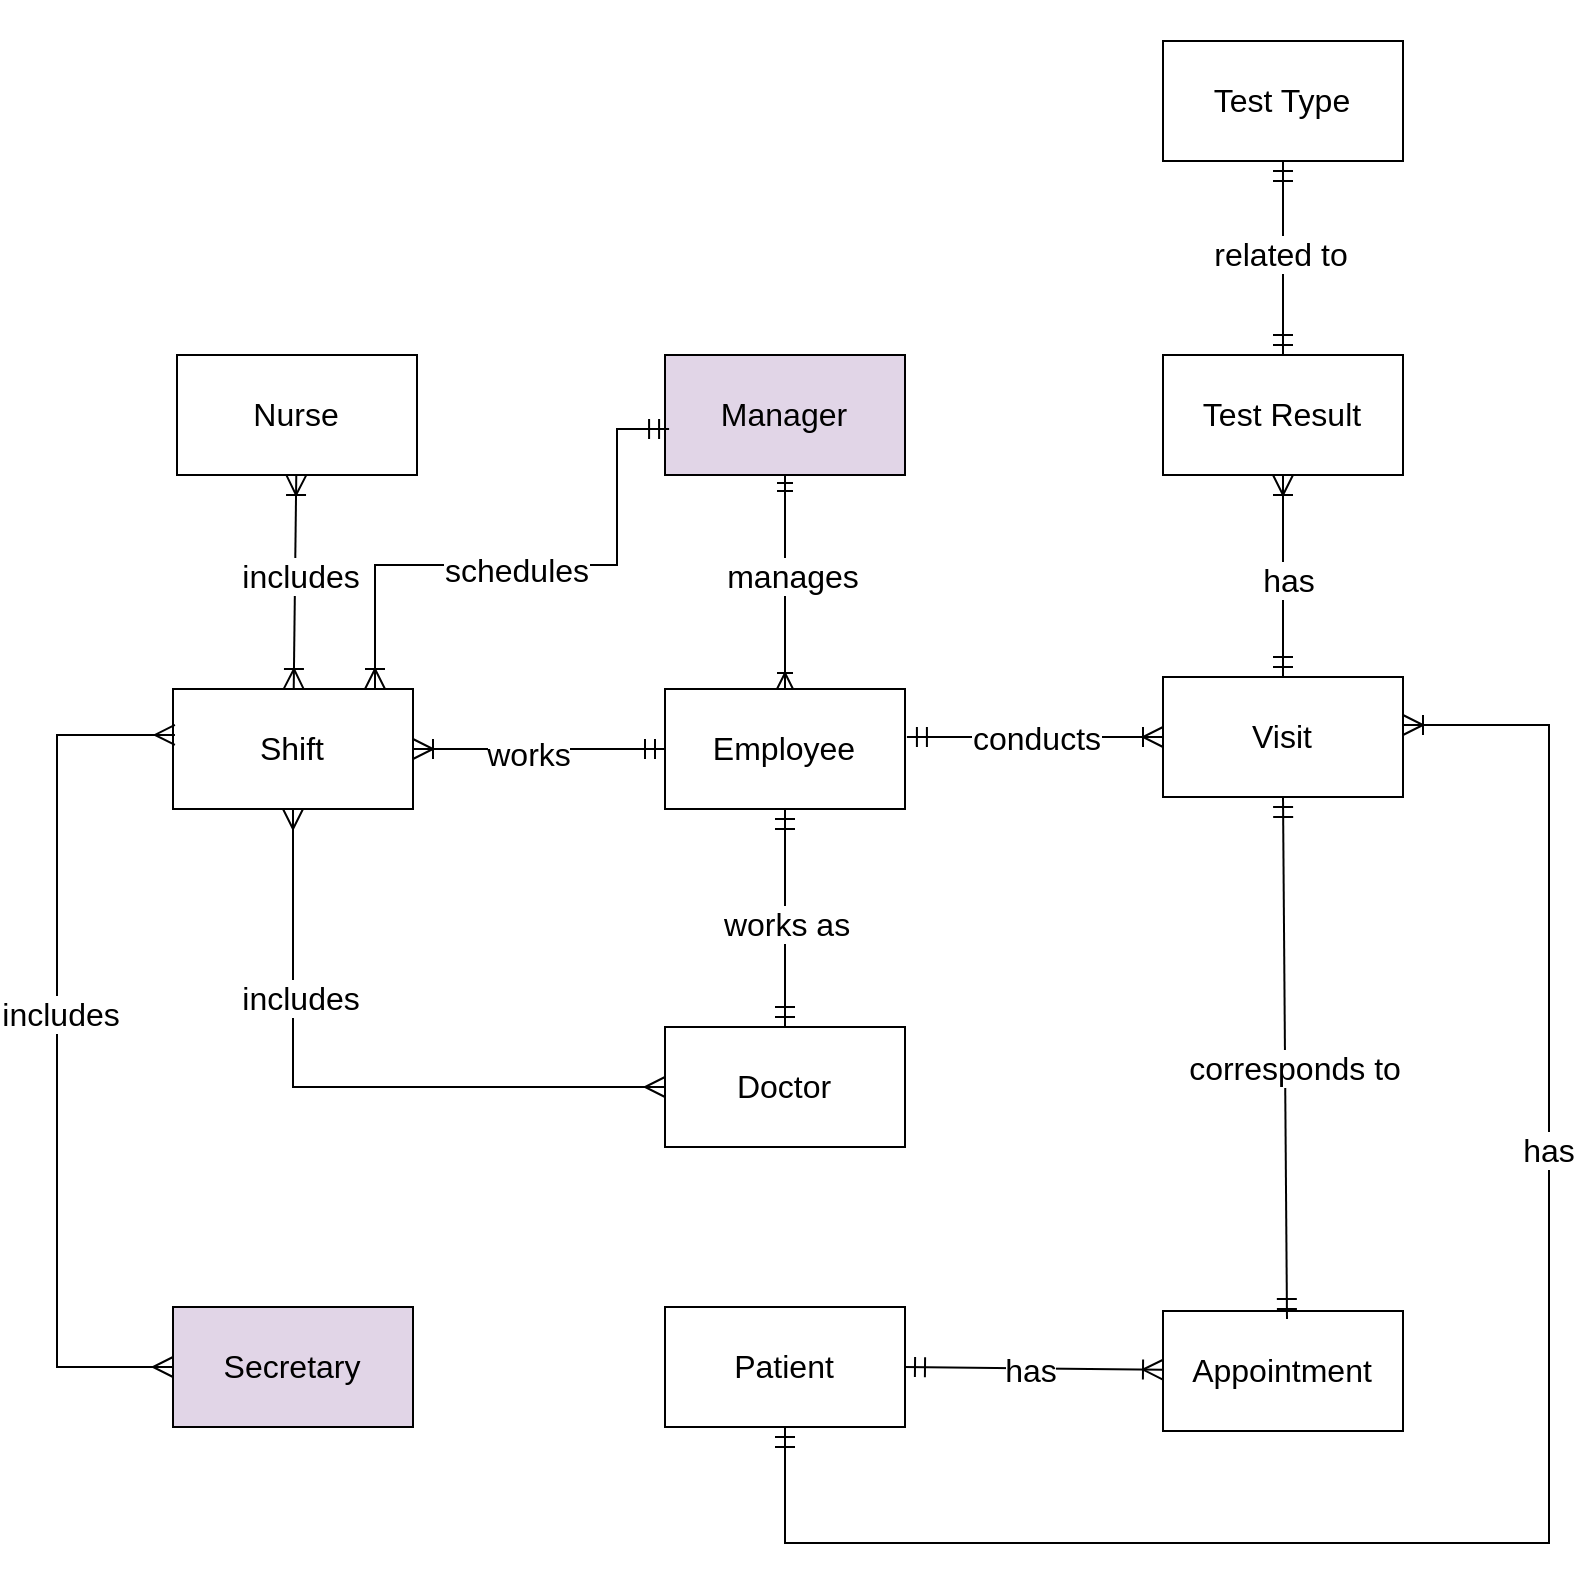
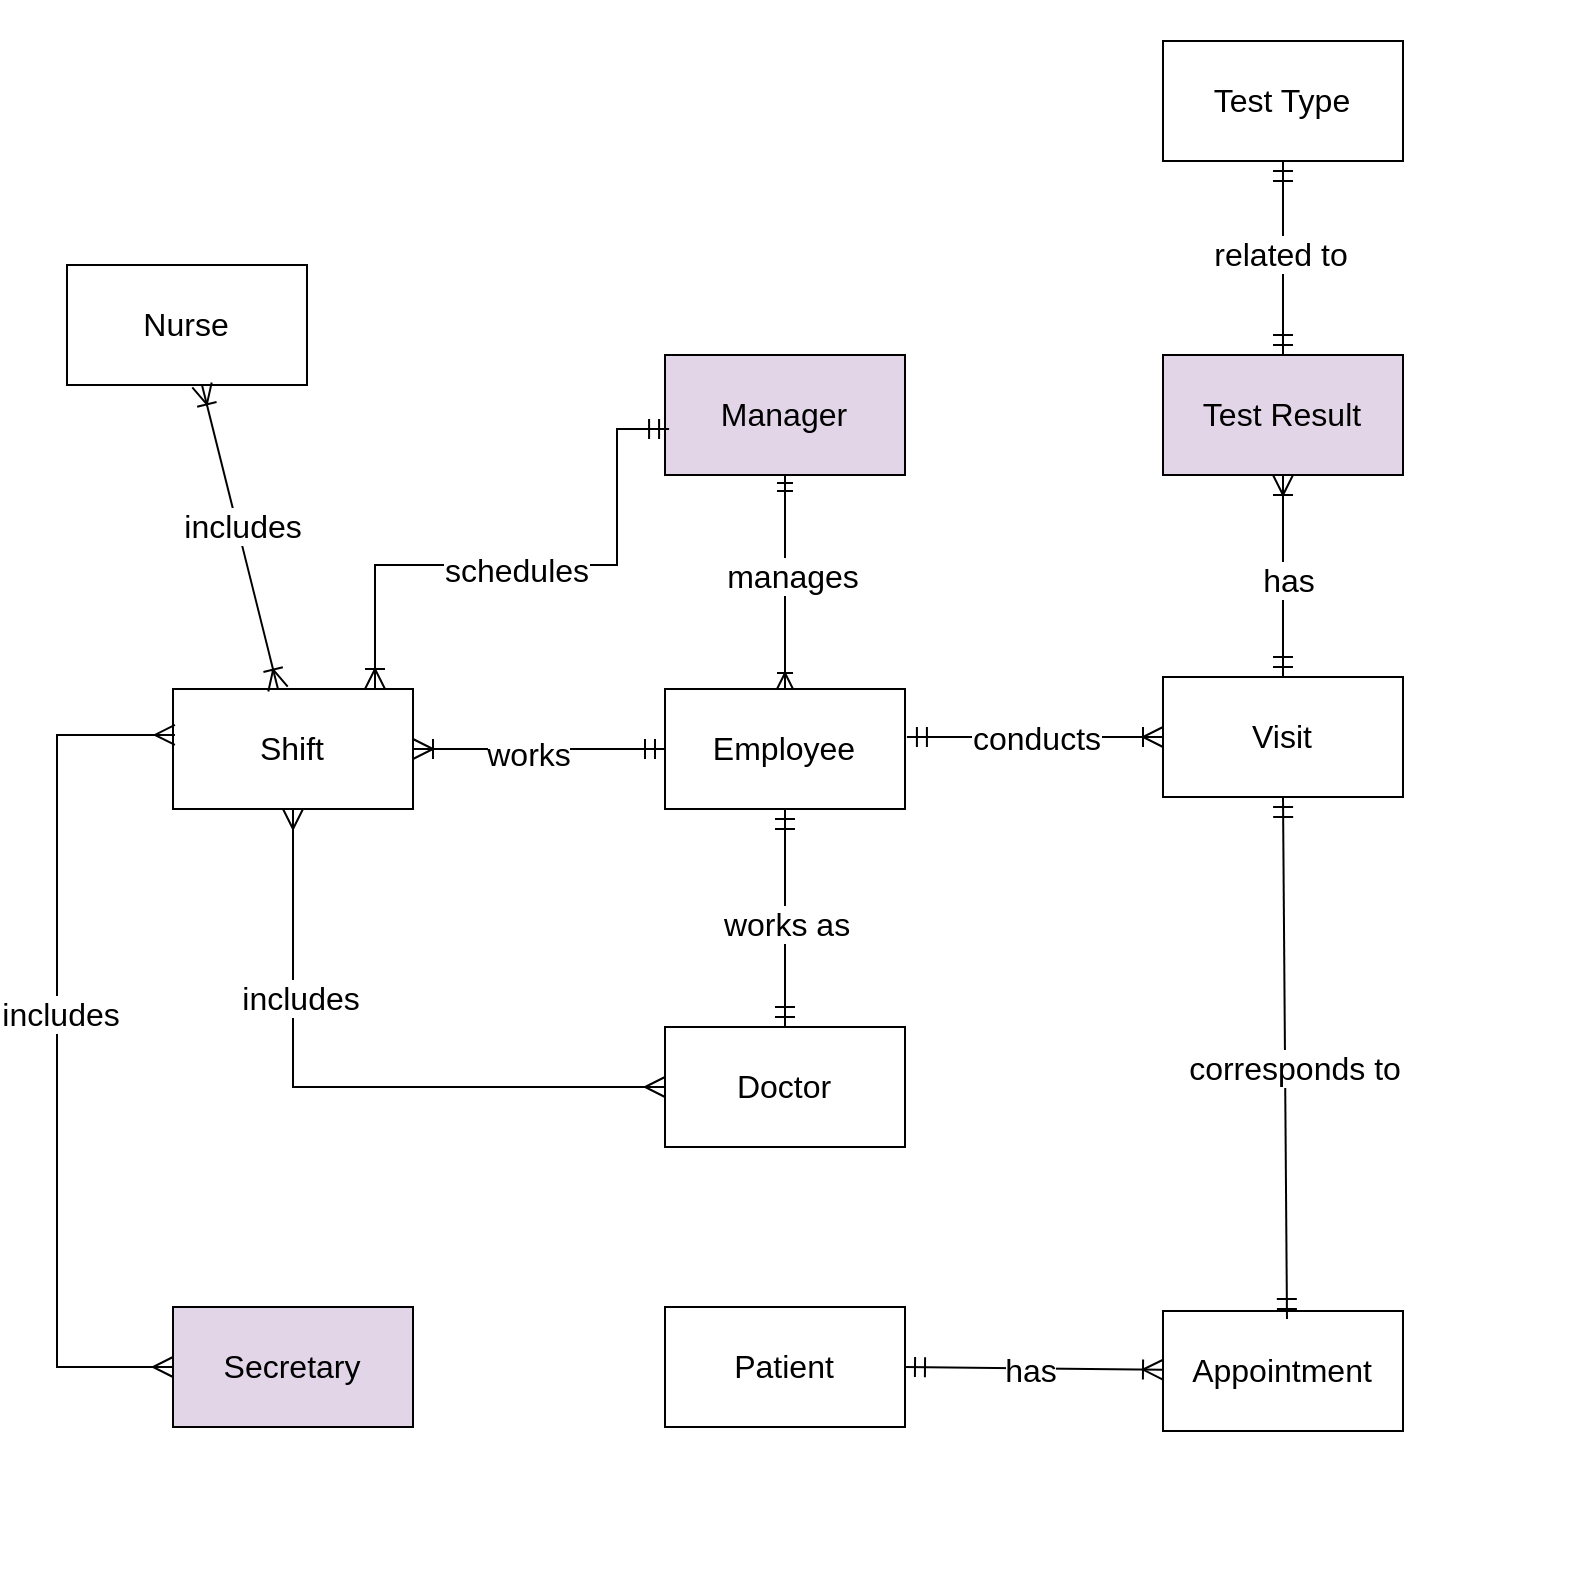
- <mxCell id="23" value="Nurse" style="rounded=0;whiteSpace=wrap;html=1;fontSize=16;" vertex="1" parent="1"><mxGeometry x="80" y="177" width="120" height="60" as="geometry" /></mxCell>
+ <mxCell id="23" value="Nurse" style="rounded=0;whiteSpace=wrap;html=1;fontSize=16;" vertex="1" parent="1"><mxGeometry x="25" y="132" width="120" height="60" as="geometry" /></mxCell>
- <mxCell id="6" value="Test Result" style="rounded=0;whiteSpace=wrap;html=1;fontSize=16;" vertex="1" parent="1"><mxGeometry x="573" y="177" width="120" height="60" as="geometry" /></mxCell>
+ <mxCell id="6" value="Test Result" style="rounded=0;whiteSpace=wrap;html=1;fontSize=16;fillColor=#e1d5e7;" vertex="1" parent="1"><mxGeometry x="573" y="177" width="120" height="60" as="geometry" /></mxCell>
- <mxCell id="17" value="" style="edgeStyle=orthogonalEdgeStyle;fontSize=12;html=1;endArrow=ERoneToMany;startArrow=ERmandOne;rounded=0;startSize=8;endSize=8;exitX=0.5;exitY=1;exitDx=0;exitDy=0;entryX=1;entryY=0.4;entryDx=0;entryDy=0;entryPerimeter=0;" edge="1" parent="1" source="8" target="10"><mxGeometry width="100" height="100" relative="1" as="geometry"><mxPoint x="141.75" y="732.75" as="sourcePoint" /><mxPoint x="241.75" y="632.75" as="targetPoint" /><Array as="points"><mxPoint x="384" y="771" /><mxPoint x="766" y="771" /><mxPoint x="766" y="362" /></Array></mxGeometry></mxCell>
- <mxCell id="18" value="has" style="edgeLabel;html=1;align=center;verticalAlign=middle;resizable=0;points=[];fontSize=16;" vertex="1" connectable="0" parent="17"><mxGeometry x="0.382" y="1" relative="1" as="geometry"><mxPoint as="offset" /></mxGeometry></mxCell>
